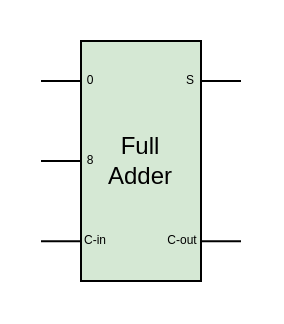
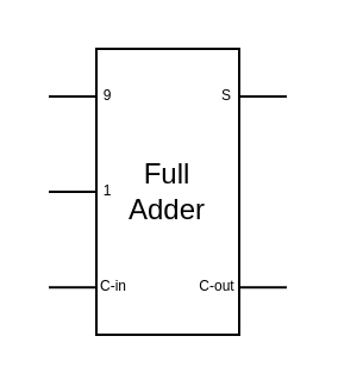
- <mxCell id="5" value="0" style="text;strokeColor=none;align=center;fillColor=none;html=1;verticalAlign=middle;whiteSpace=wrap;rounded=0;fontSize=6;" parent="2" vertex="1"><mxGeometry x="20" y="15" width="10" height="10" as="geometry" /></mxCell>
+ <mxCell id="5" value="9" style="text;strokeColor=none;align=center;fillColor=none;html=1;verticalAlign=middle;whiteSpace=wrap;rounded=0;fontSize=6;" parent="2" vertex="1"><mxGeometry x="20" y="15" width="10" height="10" as="geometry" /></mxCell>
- <mxCell id="7" value="8" style="text;strokeColor=none;align=center;fillColor=none;html=1;verticalAlign=middle;whiteSpace=wrap;rounded=0;fontSize=6;" parent="2" vertex="1"><mxGeometry x="20" y="55" width="10" height="10" as="geometry" /></mxCell>
+ <mxCell id="7" value="1" style="text;strokeColor=none;align=center;fillColor=none;html=1;verticalAlign=middle;whiteSpace=wrap;rounded=0;fontSize=6;" parent="2" vertex="1"><mxGeometry x="20" y="55" width="10" height="10" as="geometry" /></mxCell>
- <mxCell id="3" value="&lt;div&gt;Full&lt;br&gt;Adder&lt;/div&gt;" style="rounded=0;whiteSpace=wrap;html=1;fillColor=#d5e8d4;" parent="2" vertex="1"><mxGeometry x="20" width="60" height="120" as="geometry" /></mxCell>
+ <mxCell id="3" value="&lt;div&gt;Full&lt;br&gt;Adder&lt;/div&gt;" style="rounded=0;whiteSpace=wrap;html=1;" parent="2" vertex="1"><mxGeometry x="20" width="60" height="120" as="geometry" /></mxCell>
